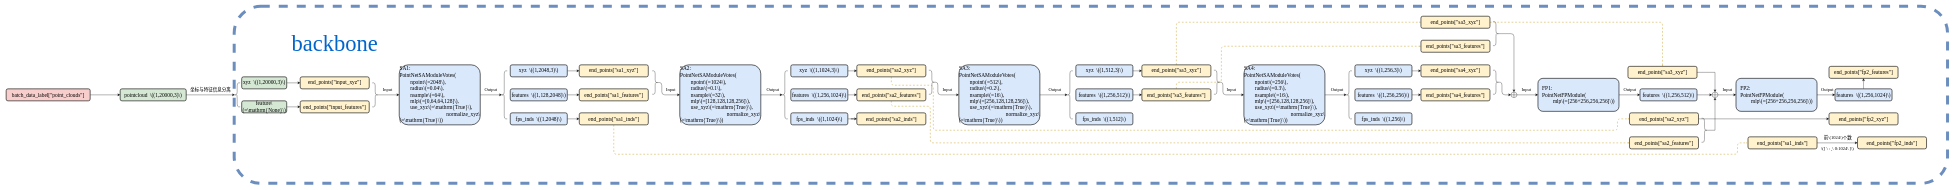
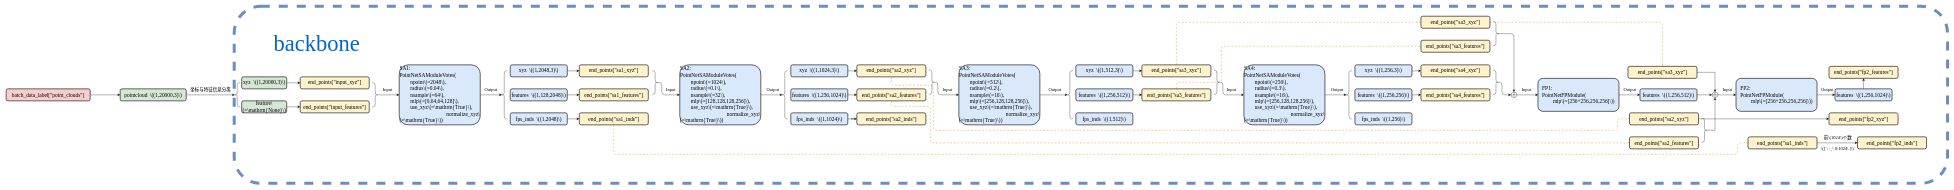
- <mxCell id="118" value="&lt;font style=&quot;font-size: 75px;&quot; face=&quot;Times New Roman&quot;&gt;backbone&lt;/font&gt;" style="text;html=1;align=center;verticalAlign=middle;whiteSpace=wrap;rounded=0;fontSize=75;fontColor=#0066CC;" vertex="1" parent="2"><mxGeometry x="895" y="68" width="261" height="114" as="geometry" /></mxCell>
+ <mxCell id="118" value="&lt;font style=&quot;font-size: 75px;&quot; face=&quot;Times New Roman&quot;&gt;backbone&lt;/font&gt;" style="text;html=1;align=center;verticalAlign=middle;whiteSpace=wrap;rounded=0;fontSize=75;fontColor=#0066CC;" vertex="1" parent="2"><mxGeometry x="835" y="68" width="261" height="114" as="geometry" /></mxCell>
